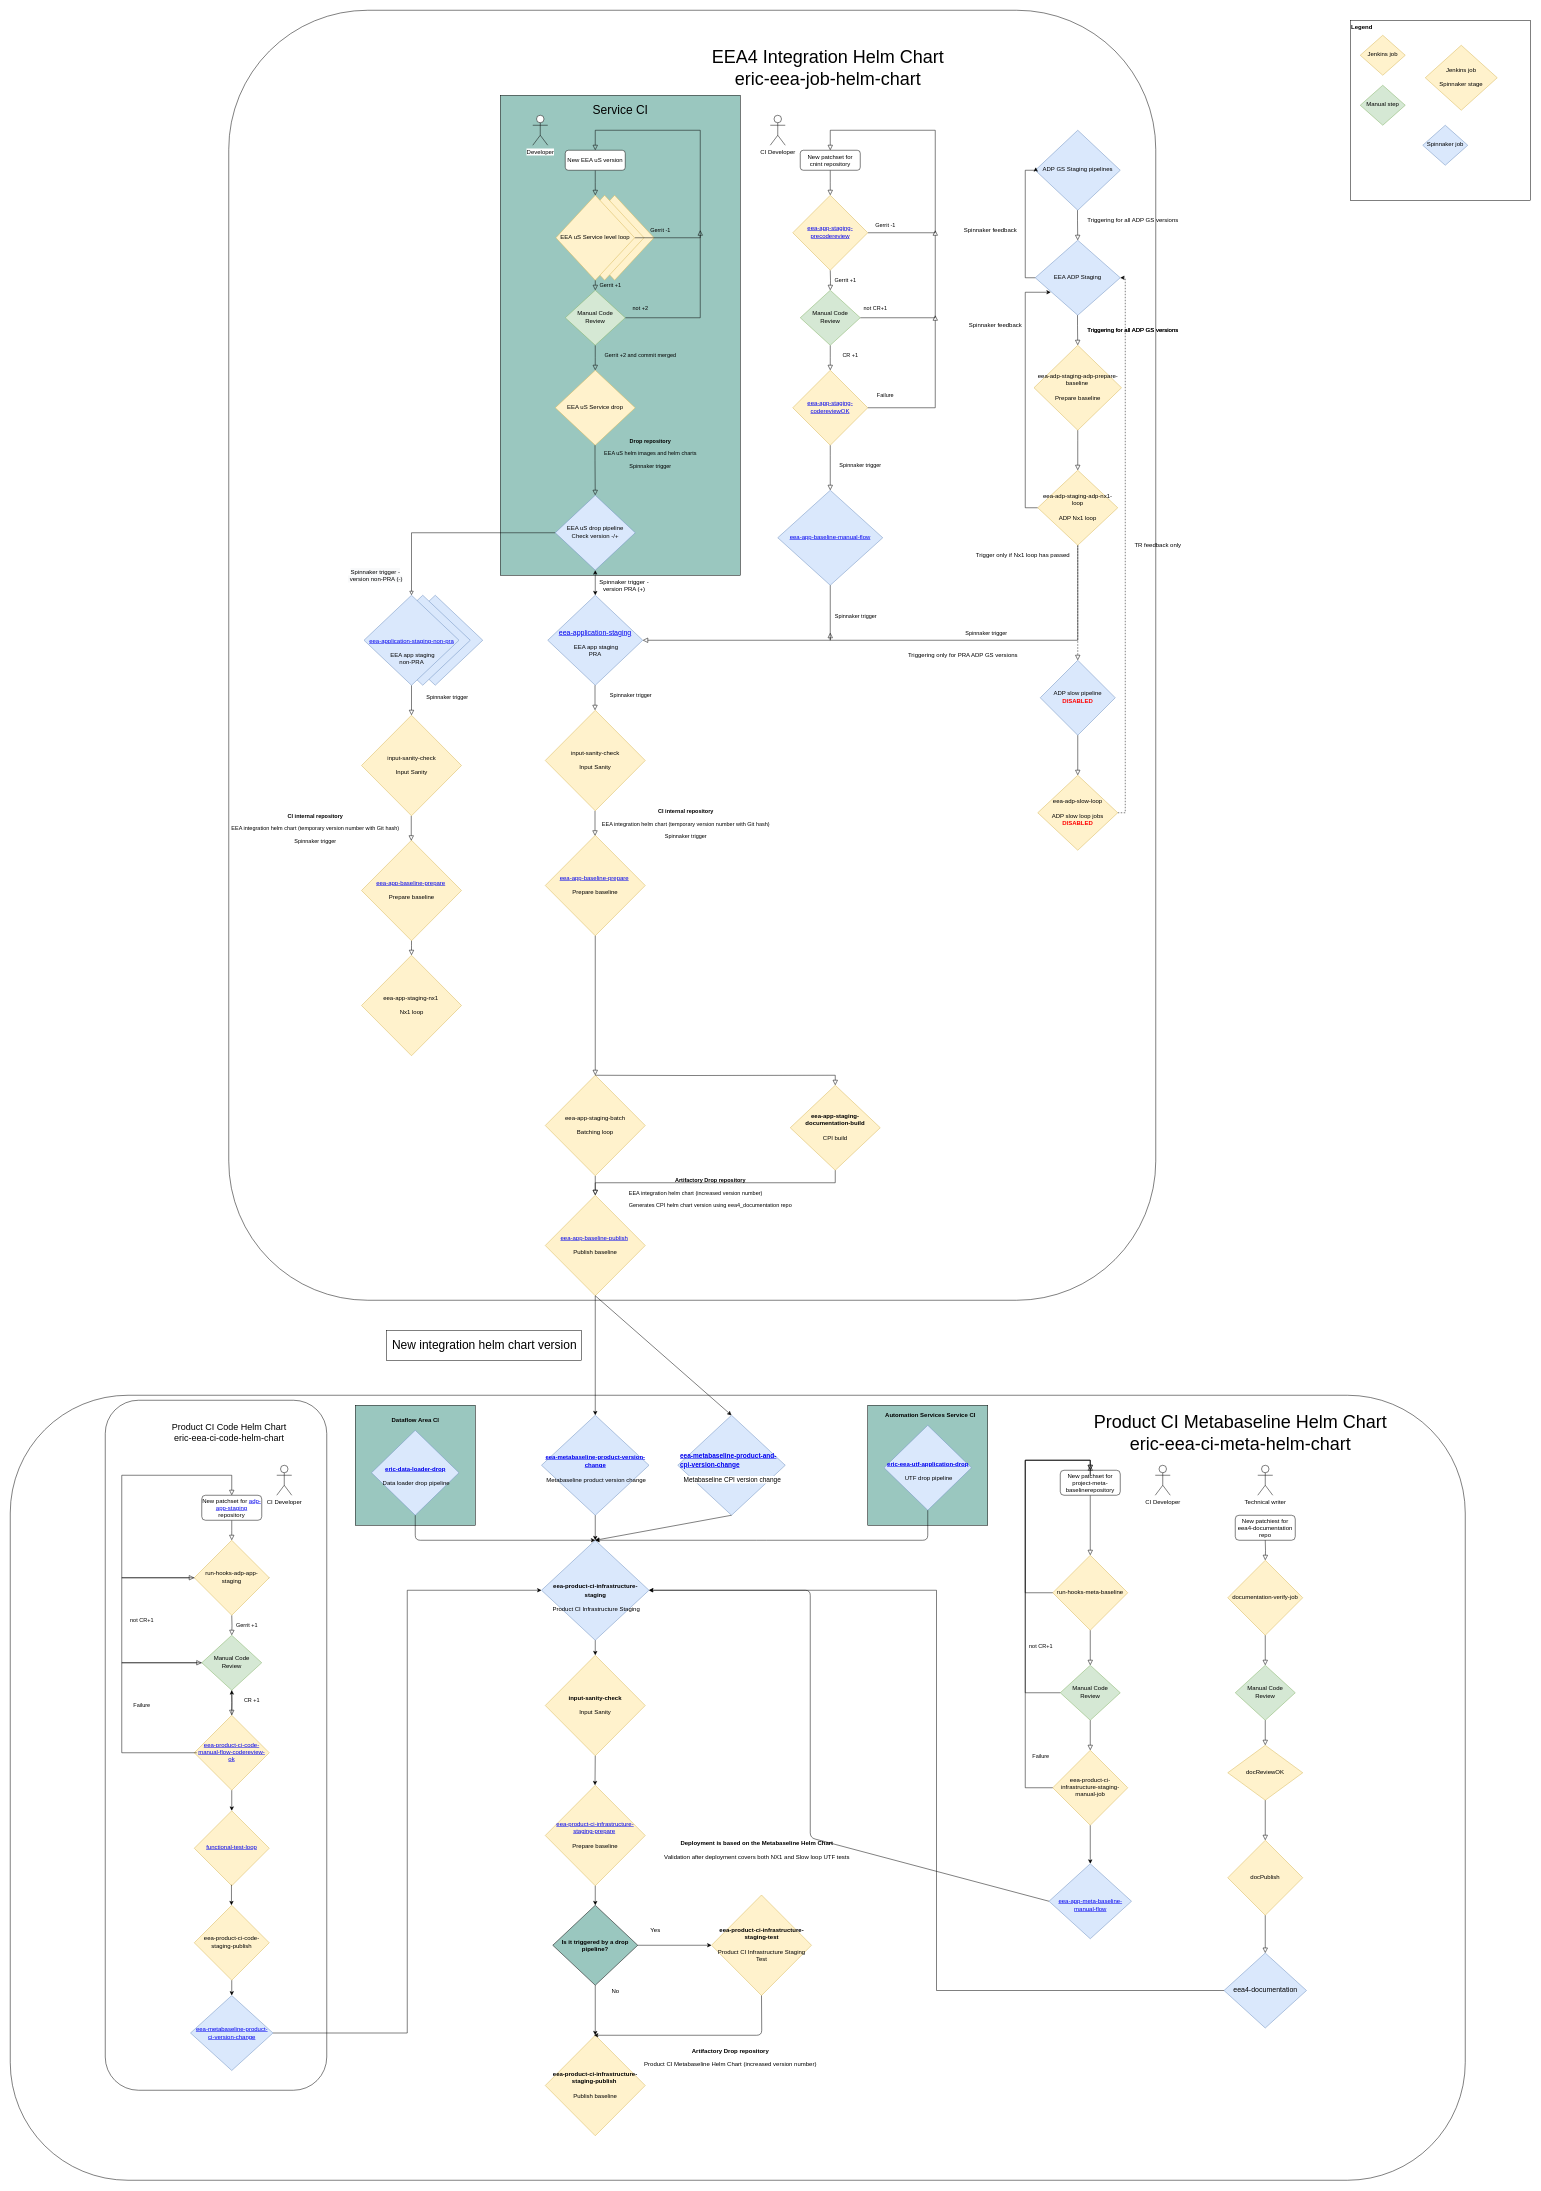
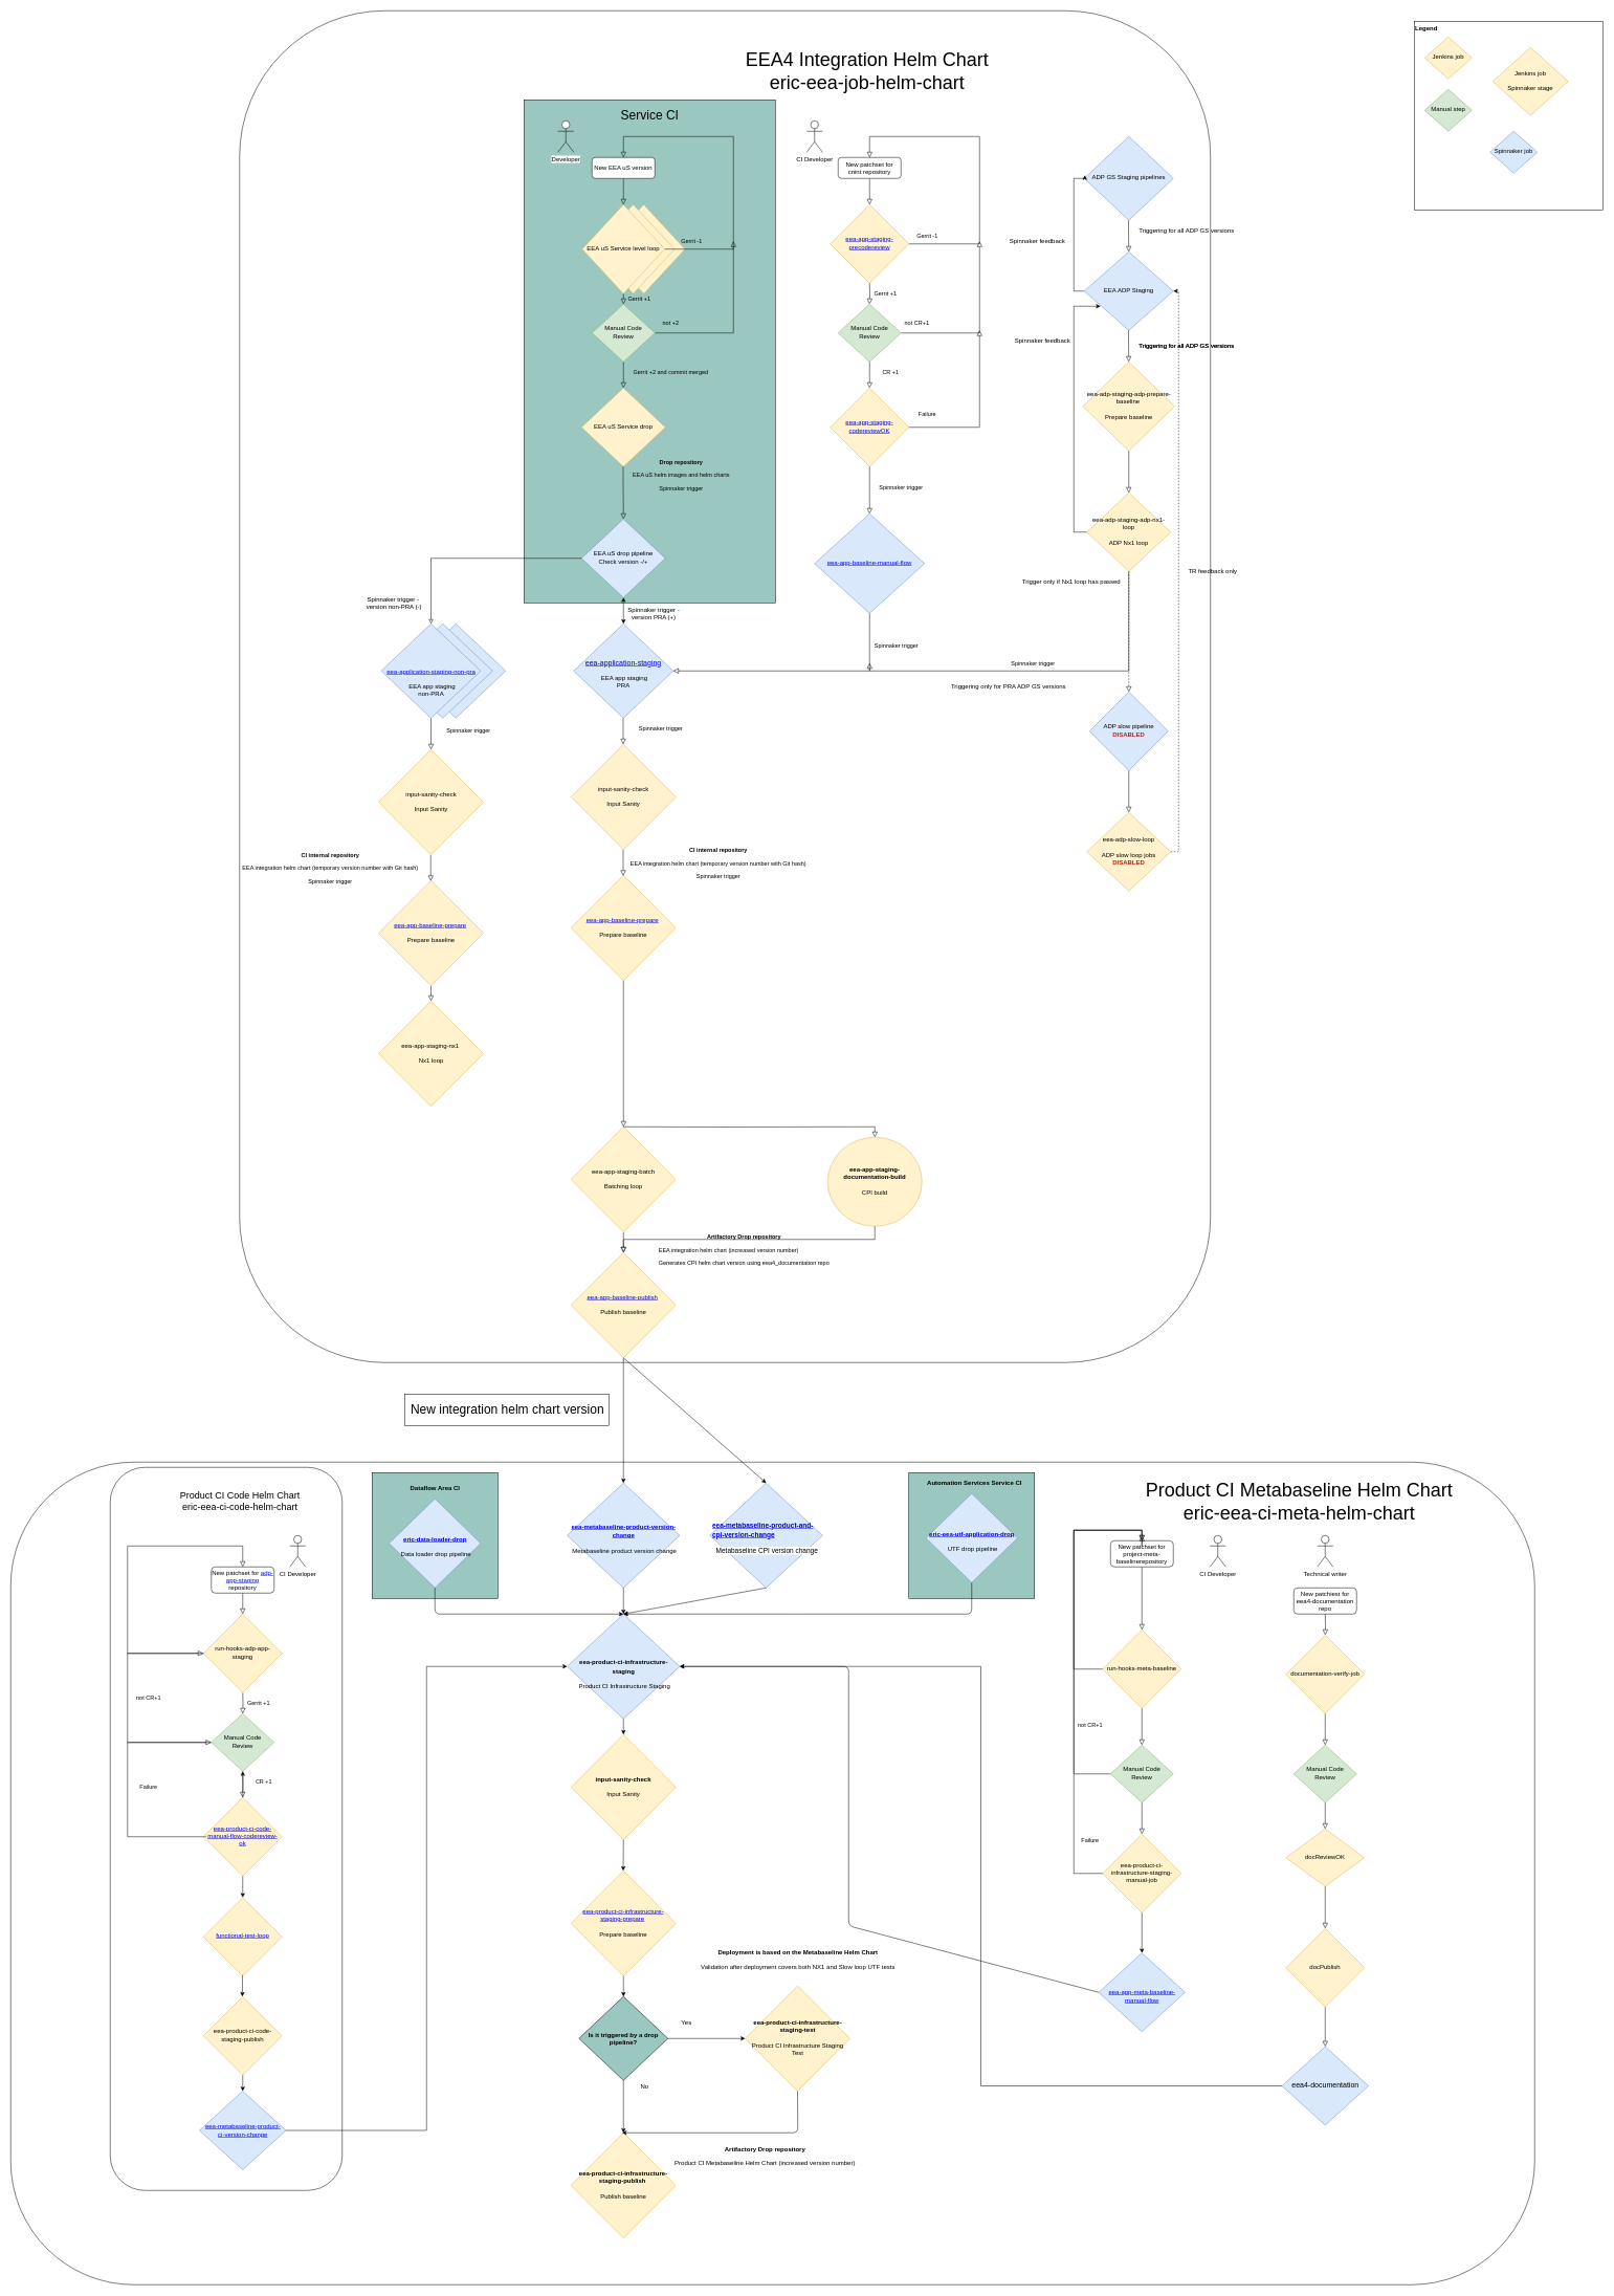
- <mxCell id="165" value="&lt;b&gt;eea-app-staging-documentation-build&lt;/b&gt;&lt;br&gt;&lt;br&gt;CPI build" style="rhombus;whiteSpace=wrap;html=1;shadow=0;fontFamily=Helvetica;fontSize=12;align=center;strokeWidth=1;spacing=6;spacingTop=-4;fillColor=#fff2cc;strokeColor=#d6b656;" parent="1" vertex="1"><mxGeometry x="1580" y="2170" width="180" height="170" as="geometry" /></mxCell>
+ <mxCell id="165" value="&lt;b&gt;eea-app-staging-documentation-build&lt;/b&gt;&lt;br&gt;&lt;br&gt;CPI build" style="ellipse;whiteSpace=wrap;html=1;shadow=0;fontFamily=Helvetica;fontSize=12;align=center;strokeWidth=1;spacing=6;spacingTop=-4;fillColor=#fff2cc;strokeColor=#d6b656;" parent="1" vertex="1"><mxGeometry x="1580" y="2170" width="180" height="170" as="geometry" /></mxCell>
- <mxCell id="95" value="&lt;span style=&quot;text-decoration: none ; line-height: 14px&quot;&gt;&lt;b&gt;Deployment is based on the Metabaseline Helm Chart&lt;/b&gt; &lt;br&gt;&lt;/span&gt;&lt;div&gt;&lt;p style=&quot;text-align: left&quot;&gt;&lt;span style=&quot;text-decoration: none ; line-height: 14px&quot;&gt;Validation after deployment covers both NX1 and Slow loop UTF tests&lt;br&gt;&lt;/span&gt;&lt;/p&gt;&lt;/div&gt;" style="text;html=1;resizable=0;autosize=1;align=center;verticalAlign=middle;points=[];fillColor=none;strokeColor=none;rounded=0;" parent="1" vertex="1"><mxGeometry x="1317.5" y="3675" width="390" height="60" as="geometry" /></mxCell>
+ <mxCell id="95" value="&lt;span style=&quot;text-decoration: none ; line-height: 14px&quot;&gt;&lt;b&gt;Deployment is based on the Metabaseline Helm Chart&lt;/b&gt; &lt;br&gt;&lt;/span&gt;&lt;div&gt;&lt;p style=&quot;text-align: left&quot;&gt;&lt;span style=&quot;text-decoration: none ; line-height: 14px&quot;&gt;Validation after deployment covers both NX1 and Slow loop UTF tests&lt;br&gt;&lt;/span&gt;&lt;/p&gt;&lt;/div&gt;" style="text;html=1;resizable=0;autosize=1;align=center;verticalAlign=middle;points=[];fillColor=none;strokeColor=none;rounded=0;" parent="1" vertex="1"><mxGeometry x="1327.5" y="3715" width="390" height="60" as="geometry" /></mxCell>
